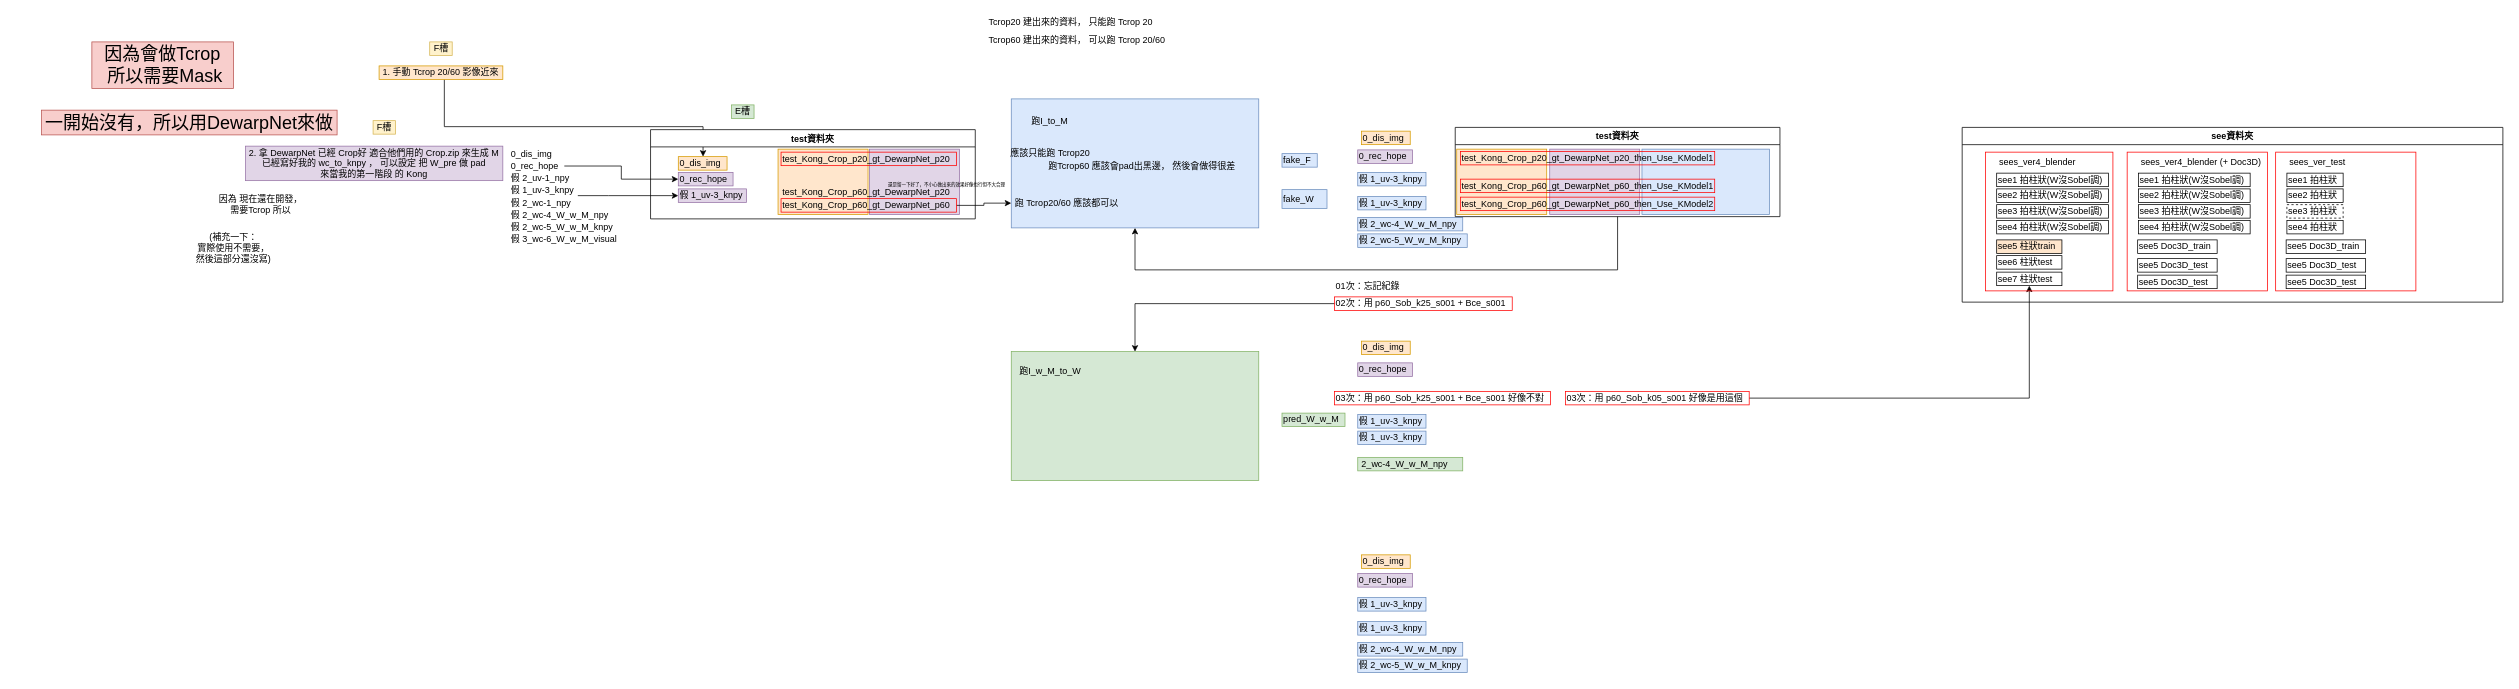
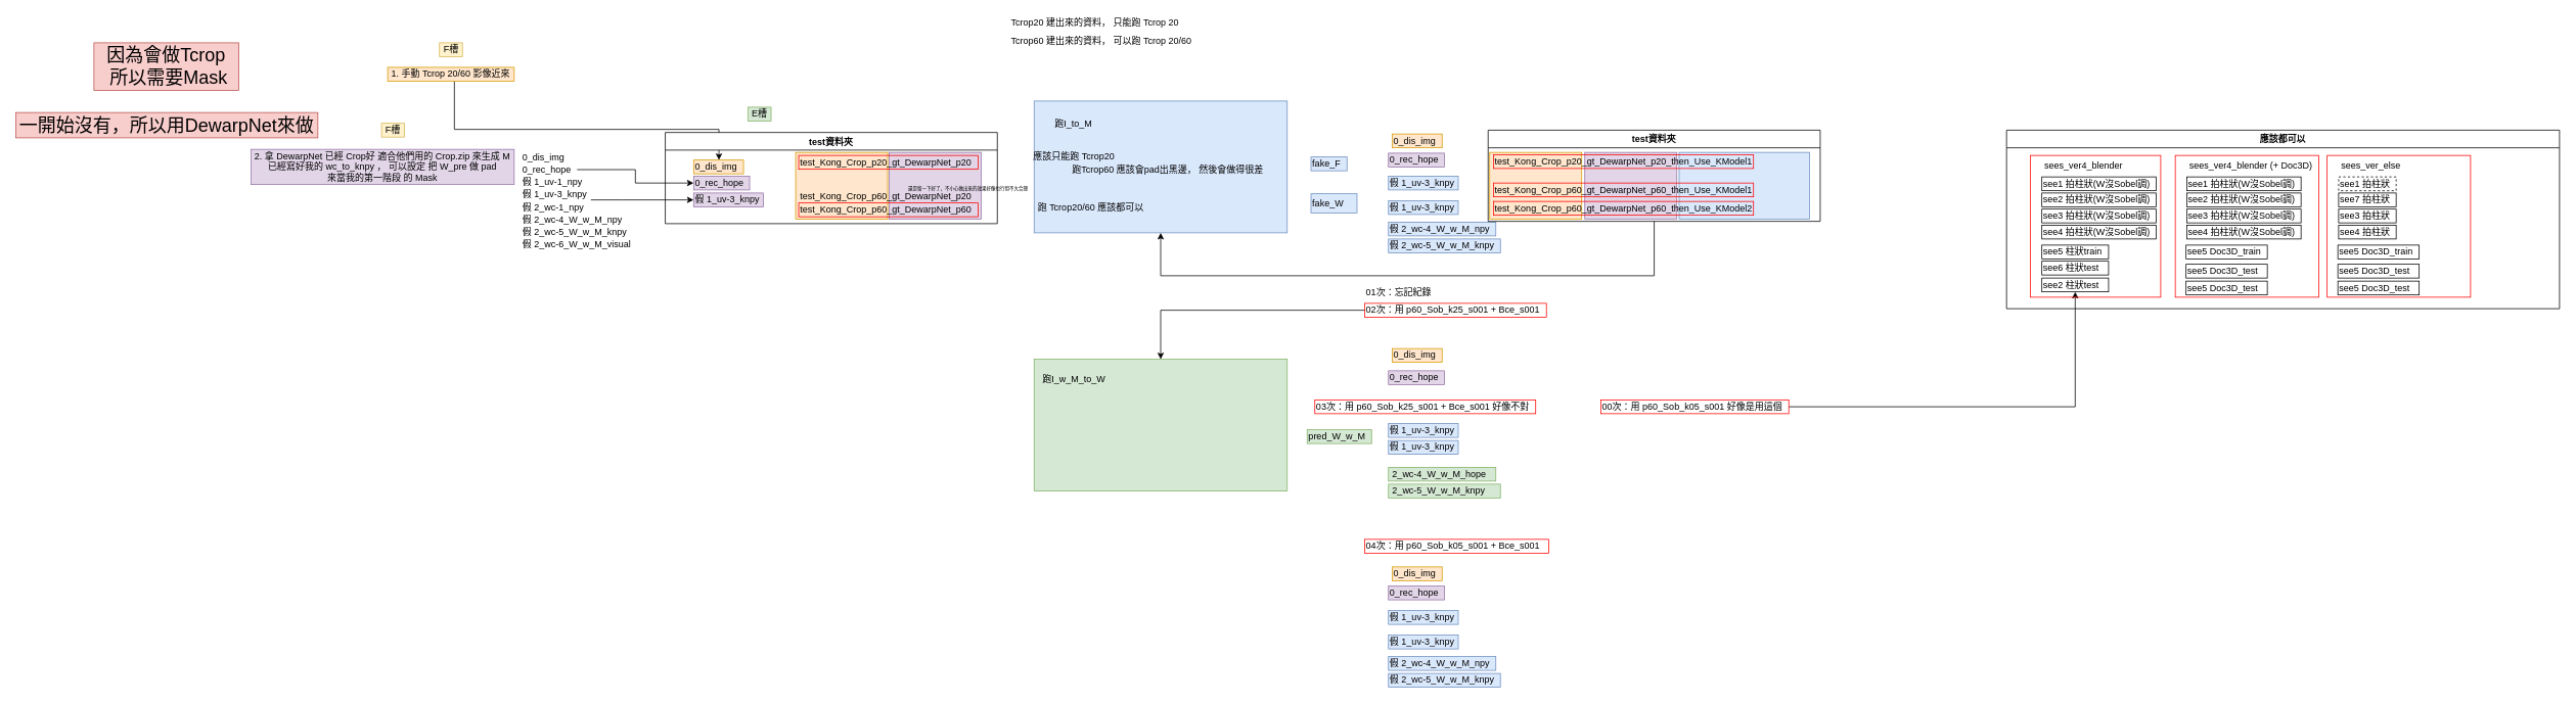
- <mxCell id="95" value="一開始沒有，所以用DewarpNet來做" style="text;html=1;strokeColor=#b85450;fillColor=#f8cecc;align=center;verticalAlign=middle;whiteSpace=wrap;rounded=0;fontSize=24;" vertex="1" parent="1"><mxGeometry x="55" y="146" width="394" height="33" as="geometry" /></mxCell>
+ <mxCell id="95" value="一開始沒有，所以用DewarpNet來做" style="text;html=1;strokeColor=#b85450;fillColor=#f8cecc;align=center;verticalAlign=middle;whiteSpace=wrap;rounded=0;fontSize=24;" vertex="1" parent="1"><mxGeometry x="20" y="146" width="394" height="33" as="geometry" /></mxCell>
- <mxCell id="69" value="see資料夾" style="swimlane;" parent="1" vertex="1"><mxGeometry x="2616" y="169" width="721" height="233" as="geometry" /></mxCell>
+ <mxCell id="69" value="應該都可以" style="swimlane;" parent="1" vertex="1"><mxGeometry x="2616" y="169" width="721" height="233" as="geometry" /></mxCell>
- <mxCell id="10" value="2. 拿 DewarpNet 已經 Crop好 適合他們用的 Crop.zip 來生成 M&lt;br&gt;已經寫好我的 wc_to_knpy ， 可以設定 把 W_pre 做 pad &lt;br&gt;來當我的第一階段 的 Kong" style="text;html=1;strokeColor=#9673a6;fillColor=#e1d5e7;align=center;verticalAlign=middle;whiteSpace=wrap;rounded=0;" parent="1" vertex="1"><mxGeometry x="327" y="194" width="343" height="46" as="geometry" /></mxCell>
+ <mxCell id="10" value="2. 拿 DewarpNet 已經 Crop好 適合他們用的 Crop.zip 來生成 M&lt;br&gt;已經寫好我的 wc_to_knpy ， 可以設定 把 W_pre 做 pad &lt;br&gt;來當我的第一階段 的 Mask" style="text;html=1;strokeColor=#9673a6;fillColor=#e1d5e7;align=center;verticalAlign=middle;whiteSpace=wrap;rounded=0;" parent="1" vertex="1"><mxGeometry x="327" y="194" width="343" height="46" as="geometry" /></mxCell>
- <mxCell id="86" value="     sees_ver_test" style="text;strokeColor=#FF0000;fillColor=none;align=left;verticalAlign=top;whiteSpace=wrap;rounded=0;container=1;" parent="69" vertex="1"><mxGeometry x="418" y="33" width="187" height="185" as="geometry" /></mxCell>
+ <mxCell id="86" value="     sees_ver_else" style="text;strokeColor=#FF0000;fillColor=none;align=left;verticalAlign=top;whiteSpace=wrap;rounded=0;container=1;" parent="69" vertex="1"><mxGeometry x="418" y="33" width="187" height="185" as="geometry" /></mxCell>
- <mxCell id="15" value="假&amp;nbsp;2_uv-1_npy" style="text;html=1;strokeColor=none;fillColor=none;align=left;verticalAlign=middle;whiteSpace=wrap;rounded=0;" parent="1" vertex="1"><mxGeometry x="679" y="228" width="88" height="18" as="geometry" /></mxCell>
+ <mxCell id="15" value="假&amp;nbsp;1_uv-1_npy" style="text;html=1;strokeColor=none;fillColor=none;align=left;verticalAlign=middle;whiteSpace=wrap;rounded=0;" parent="1" vertex="1"><mxGeometry x="679" y="228" width="88" height="18" as="geometry" /></mxCell>
- <mxCell id="87" value="see1 拍柱狀" style="rounded=0;whiteSpace=wrap;html=1;align=left;" parent="86" vertex="1"><mxGeometry x="15" y="28" width="75" height="18" as="geometry" /></mxCell>
+ <mxCell id="87" value="see1 拍柱狀" style="rounded=0;whiteSpace=wrap;html=1;align=left;dashed=1;" parent="86" vertex="1"><mxGeometry x="15" y="28" width="75" height="18" as="geometry" /></mxCell>
- <mxCell id="88" value="see2 拍柱狀" style="rounded=0;whiteSpace=wrap;html=1;align=left;" parent="86" vertex="1"><mxGeometry x="15" y="49" width="75" height="18" as="geometry" /></mxCell>
+ <mxCell id="88" value="see7 拍柱狀" style="rounded=0;whiteSpace=wrap;html=1;align=left;" parent="86" vertex="1"><mxGeometry x="15" y="49" width="75" height="18" as="geometry" /></mxCell>
- <mxCell id="9" value="因為 現在還在開發，&lt;br&gt;需要Tcrop 所以" style="text;html=1;strokeColor=none;fillColor=none;align=center;verticalAlign=middle;whiteSpace=wrap;rounded=0;" parent="1" vertex="1"><mxGeometry x="287" y="256" width="121" height="32" as="geometry" /></mxCell>
- <mxCell id="31" style="edgeStyle=orthogonalEdgeStyle;rounded=0;orthogonalLoop=1;jettySize=auto;html=1;entryX=0;entryY=0.5;entryDx=0;entryDy=0;fontSize=12;" parent="1" source="32" target="36" edge="1"><mxGeometry relative="1" as="geometry" /></mxCell>
- <mxCell id="89" value="see3 拍柱狀" style="rounded=0;whiteSpace=wrap;html=1;align=left;dashed=1;" parent="86" vertex="1"><mxGeometry x="15" y="70" width="75" height="18" as="geometry" /></mxCell>
+ <mxCell id="89" value="see3 拍柱狀" style="rounded=0;whiteSpace=wrap;html=1;align=left;" parent="86" vertex="1"><mxGeometry x="15" y="70" width="75" height="18" as="geometry" /></mxCell>
- <mxCell id="21" value="假&amp;nbsp;3_wc-6_W_w_M_visual" style="text;html=1;strokeColor=none;fillColor=none;align=left;verticalAlign=middle;whiteSpace=wrap;rounded=0;" parent="1" vertex="1"><mxGeometry x="679" y="309" width="151" height="18" as="geometry" /></mxCell>
+ <mxCell id="21" value="假&amp;nbsp;2_wc-6_W_w_M_visual" style="text;html=1;strokeColor=none;fillColor=none;align=left;verticalAlign=middle;whiteSpace=wrap;rounded=0;" parent="1" vertex="1"><mxGeometry x="679" y="309" width="151" height="18" as="geometry" /></mxCell>
- <mxCell id="75" value="see5 柱狀train" style="rounded=0;whiteSpace=wrap;html=1;align=left;fillColor=#ffe6cc;" parent="70" vertex="1"><mxGeometry x="15" y="117" width="87" height="18" as="geometry" /></mxCell>
+ <mxCell id="75" value="see5 柱狀train" style="rounded=0;whiteSpace=wrap;html=1;align=left;" parent="70" vertex="1"><mxGeometry x="15" y="117" width="87" height="18" as="geometry" /></mxCell>
- <mxCell id="11" value="(補充一下：&lt;br&gt;實際使用不需要，&lt;br&gt;然後這部分還沒寫)" style="text;html=1;strokeColor=none;fillColor=none;align=center;verticalAlign=middle;whiteSpace=wrap;rounded=0;" parent="1" vertex="1"><mxGeometry x="256" y="307" width="110" height="46" as="geometry" /></mxCell>
- <mxCell id="77" value="see7 柱狀test" style="rounded=0;whiteSpace=wrap;html=1;align=left;" parent="70" vertex="1"><mxGeometry x="15" y="160" width="87" height="18" as="geometry" /></mxCell>
+ <mxCell id="77" value="see2 柱狀test" style="rounded=0;whiteSpace=wrap;html=1;align=left;" parent="70" vertex="1"><mxGeometry x="15" y="160" width="87" height="18" as="geometry" /></mxCell>
- <mxCell id="60" value="03次：用 p60_Sob_k25_s001 + Bce_s001 好像不對" style="text;html=1;strokeColor=#FF0000;fillColor=none;align=left;verticalAlign=middle;whiteSpace=wrap;rounded=0;fontSize=12;" parent="1" vertex="1"><mxGeometry x="1779" y="521" width="288" height="18" as="geometry" /></mxCell>
+ <mxCell id="60" value="03次：用 p60_Sob_k25_s001 + Bce_s001 好像不對" style="text;html=1;strokeColor=#FF0000;fillColor=none;align=left;verticalAlign=middle;whiteSpace=wrap;rounded=0;fontSize=12;" parent="1" vertex="1"><mxGeometry x="1714" y="521" width="288" height="18" as="geometry" /></mxCell>
- <mxCell id="68" value="03次：用 p60_Sob_k05_s001 好像是用這個" style="text;html=1;strokeColor=#FF0000;fillColor=none;align=left;verticalAlign=middle;whiteSpace=wrap;rounded=0;fontSize=12;" parent="1" vertex="1"><mxGeometry x="2087" y="521" width="245" height="18" as="geometry" /></mxCell>
+ <mxCell id="68" value="00次：用 p60_Sob_k05_s001 好像是用這個" style="text;html=1;strokeColor=#FF0000;fillColor=none;align=left;verticalAlign=middle;whiteSpace=wrap;rounded=0;fontSize=12;" parent="1" vertex="1"><mxGeometry x="2087" y="521" width="245" height="18" as="geometry" /></mxCell>
- <mxCell id="59" value="pred_W_w_M" style="text;html=1;strokeColor=#82b366;fillColor=#d5e8d4;align=left;verticalAlign=middle;whiteSpace=wrap;rounded=0;" parent="1" vertex="1"><mxGeometry x="1709" y="550" width="84" height="18" as="geometry" /></mxCell>
+ <mxCell id="59" value="pred_W_w_M" style="text;html=1;strokeColor=#82b366;fillColor=#d5e8d4;align=left;verticalAlign=middle;whiteSpace=wrap;rounded=0;" parent="1" vertex="1"><mxGeometry x="1704" y="560" width="84" height="18" as="geometry" /></mxCell>
- <mxCell id="65" value="&amp;nbsp;2_wc-4_W_w_M_npy" style="text;html=1;strokeColor=#82b366;fillColor=#d5e8d4;align=left;verticalAlign=middle;whiteSpace=wrap;rounded=0;" parent="1" vertex="1"><mxGeometry x="1810" y="609" width="140" height="18" as="geometry" /></mxCell>
+ <mxCell id="65" value="&amp;nbsp;2_wc-4_W_w_M_hope" style="text;html=1;strokeColor=#82b366;fillColor=#d5e8d4;align=left;verticalAlign=middle;whiteSpace=wrap;rounded=0;" parent="1" vertex="1"><mxGeometry x="1810" y="609" width="140" height="18" as="geometry" /></mxCell>
+ <mxCell id="66" value="&amp;nbsp;2_wc-5_W_w_M_knpy" style="text;html=1;strokeColor=#82b366;fillColor=#d5e8d4;align=left;verticalAlign=middle;whiteSpace=wrap;rounded=0;" parent="1" vertex="1"><mxGeometry x="1810" y="631" width="146" height="18" as="geometry" /></mxCell>
+ <mxCell id="96" value="04次：用 p60_Sob_k05_s001 + Bce_s001&amp;nbsp;" style="text;html=1;strokeColor=#FF0000;fillColor=none;align=left;verticalAlign=middle;whiteSpace=wrap;rounded=0;fontSize=12;" vertex="1" parent="1"><mxGeometry x="1779" y="703" width="240" height="18" as="geometry" /></mxCell>
